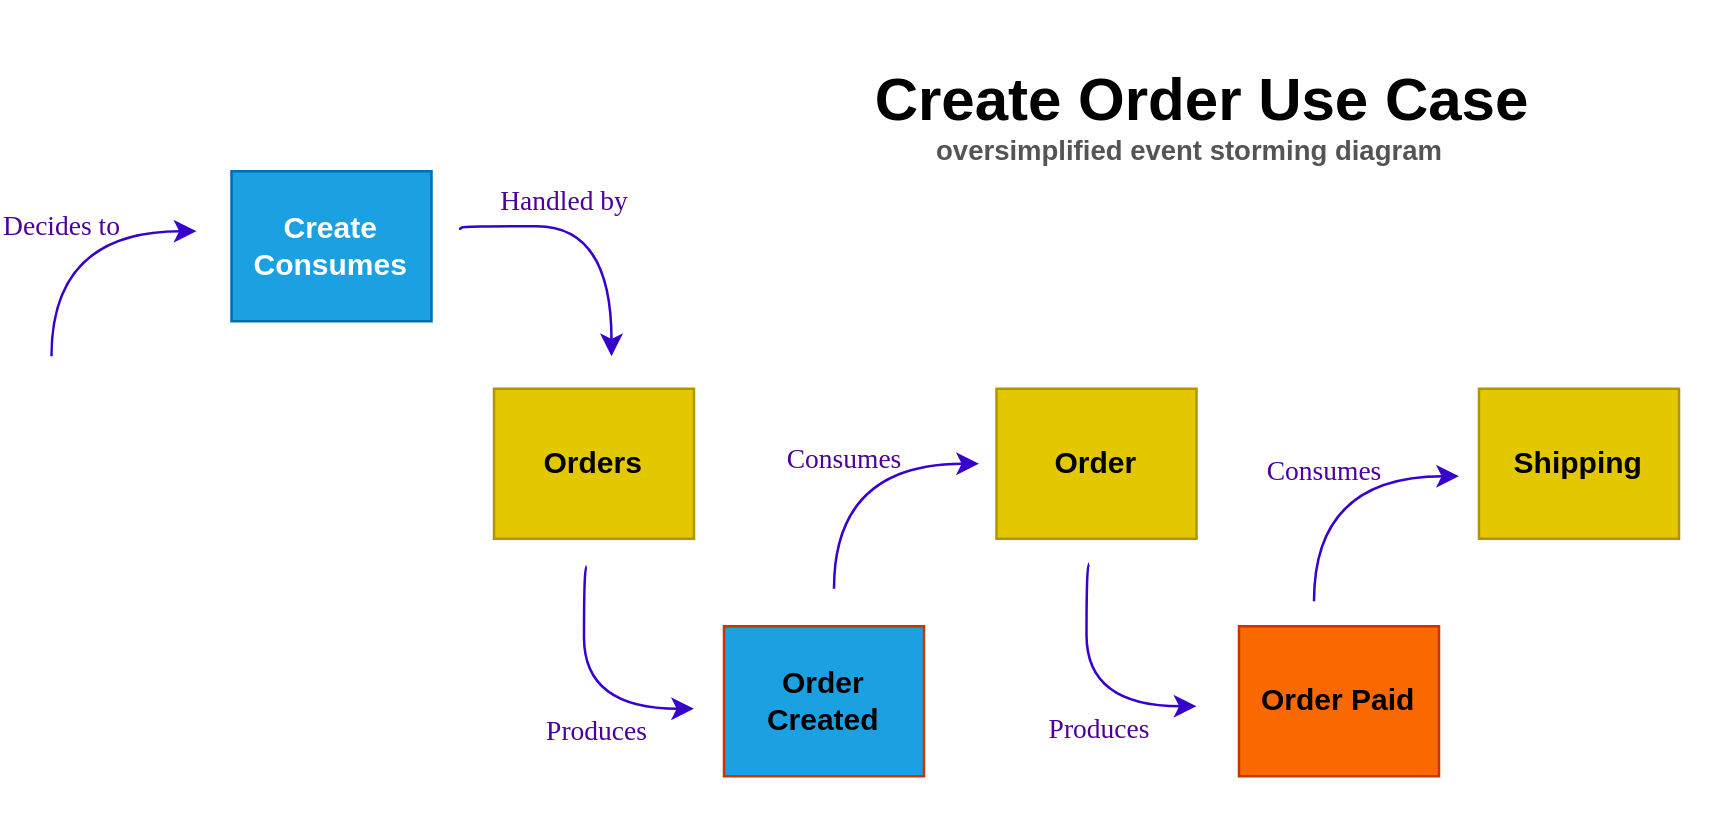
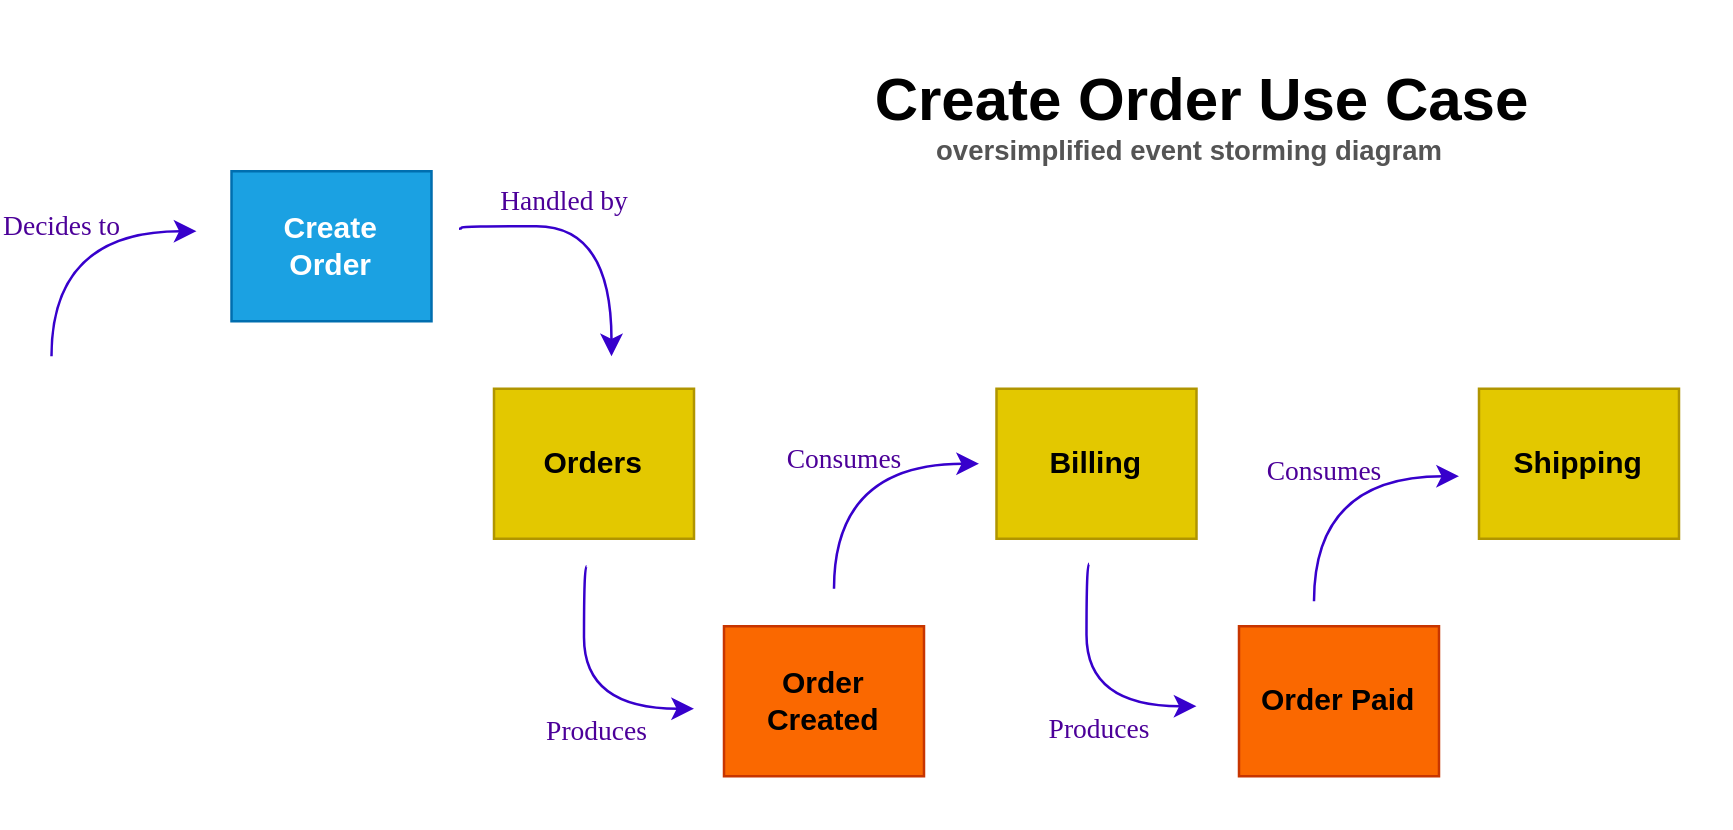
- <mxCell id="6" value="Create&lt;br&gt;Consumes" style="rounded=0;whiteSpace=wrap;html=1;fillColor=#1ba1e2;fontColor=#ffffff;strokeColor=#006EAF;fontStyle=1" vertex="1" parent="1"><mxGeometry x="92" y="68" width="80" height="60" as="geometry" /></mxCell>
+ <mxCell id="6" value="Create&lt;br&gt;Order" style="rounded=0;whiteSpace=wrap;html=1;fillColor=#1ba1e2;fontColor=#ffffff;strokeColor=#006EAF;fontStyle=1" vertex="1" parent="1"><mxGeometry x="92" y="68" width="80" height="60" as="geometry" /></mxCell>
- <mxCell id="3" value="Order" style="rounded=0;whiteSpace=wrap;html=1;fillColor=#e3c800;fontColor=#000000;strokeColor=#B09500;fontStyle=1" vertex="1" parent="1"><mxGeometry x="398" y="155" width="80" height="60" as="geometry" /></mxCell>
+ <mxCell id="3" value="Billing" style="rounded=0;whiteSpace=wrap;html=1;fillColor=#e3c800;fontColor=#000000;strokeColor=#B09500;fontStyle=1" vertex="1" parent="1"><mxGeometry x="398" y="155" width="80" height="60" as="geometry" /></mxCell>
- <mxCell id="4" value="Order&lt;br&gt;Created" style="rounded=0;whiteSpace=wrap;html=1;fillColor=#1ba1e2;fontColor=#000000;strokeColor=#C73500;fontStyle=1;" vertex="1" parent="1"><mxGeometry x="289" y="250" width="80" height="60" as="geometry" /></mxCell>
+ <mxCell id="4" value="Order&lt;br&gt;Created" style="rounded=0;whiteSpace=wrap;html=1;fillColor=#fa6800;fontColor=#000000;strokeColor=#C73500;fontStyle=1" vertex="1" parent="1"><mxGeometry x="289" y="250" width="80" height="60" as="geometry" /></mxCell>
